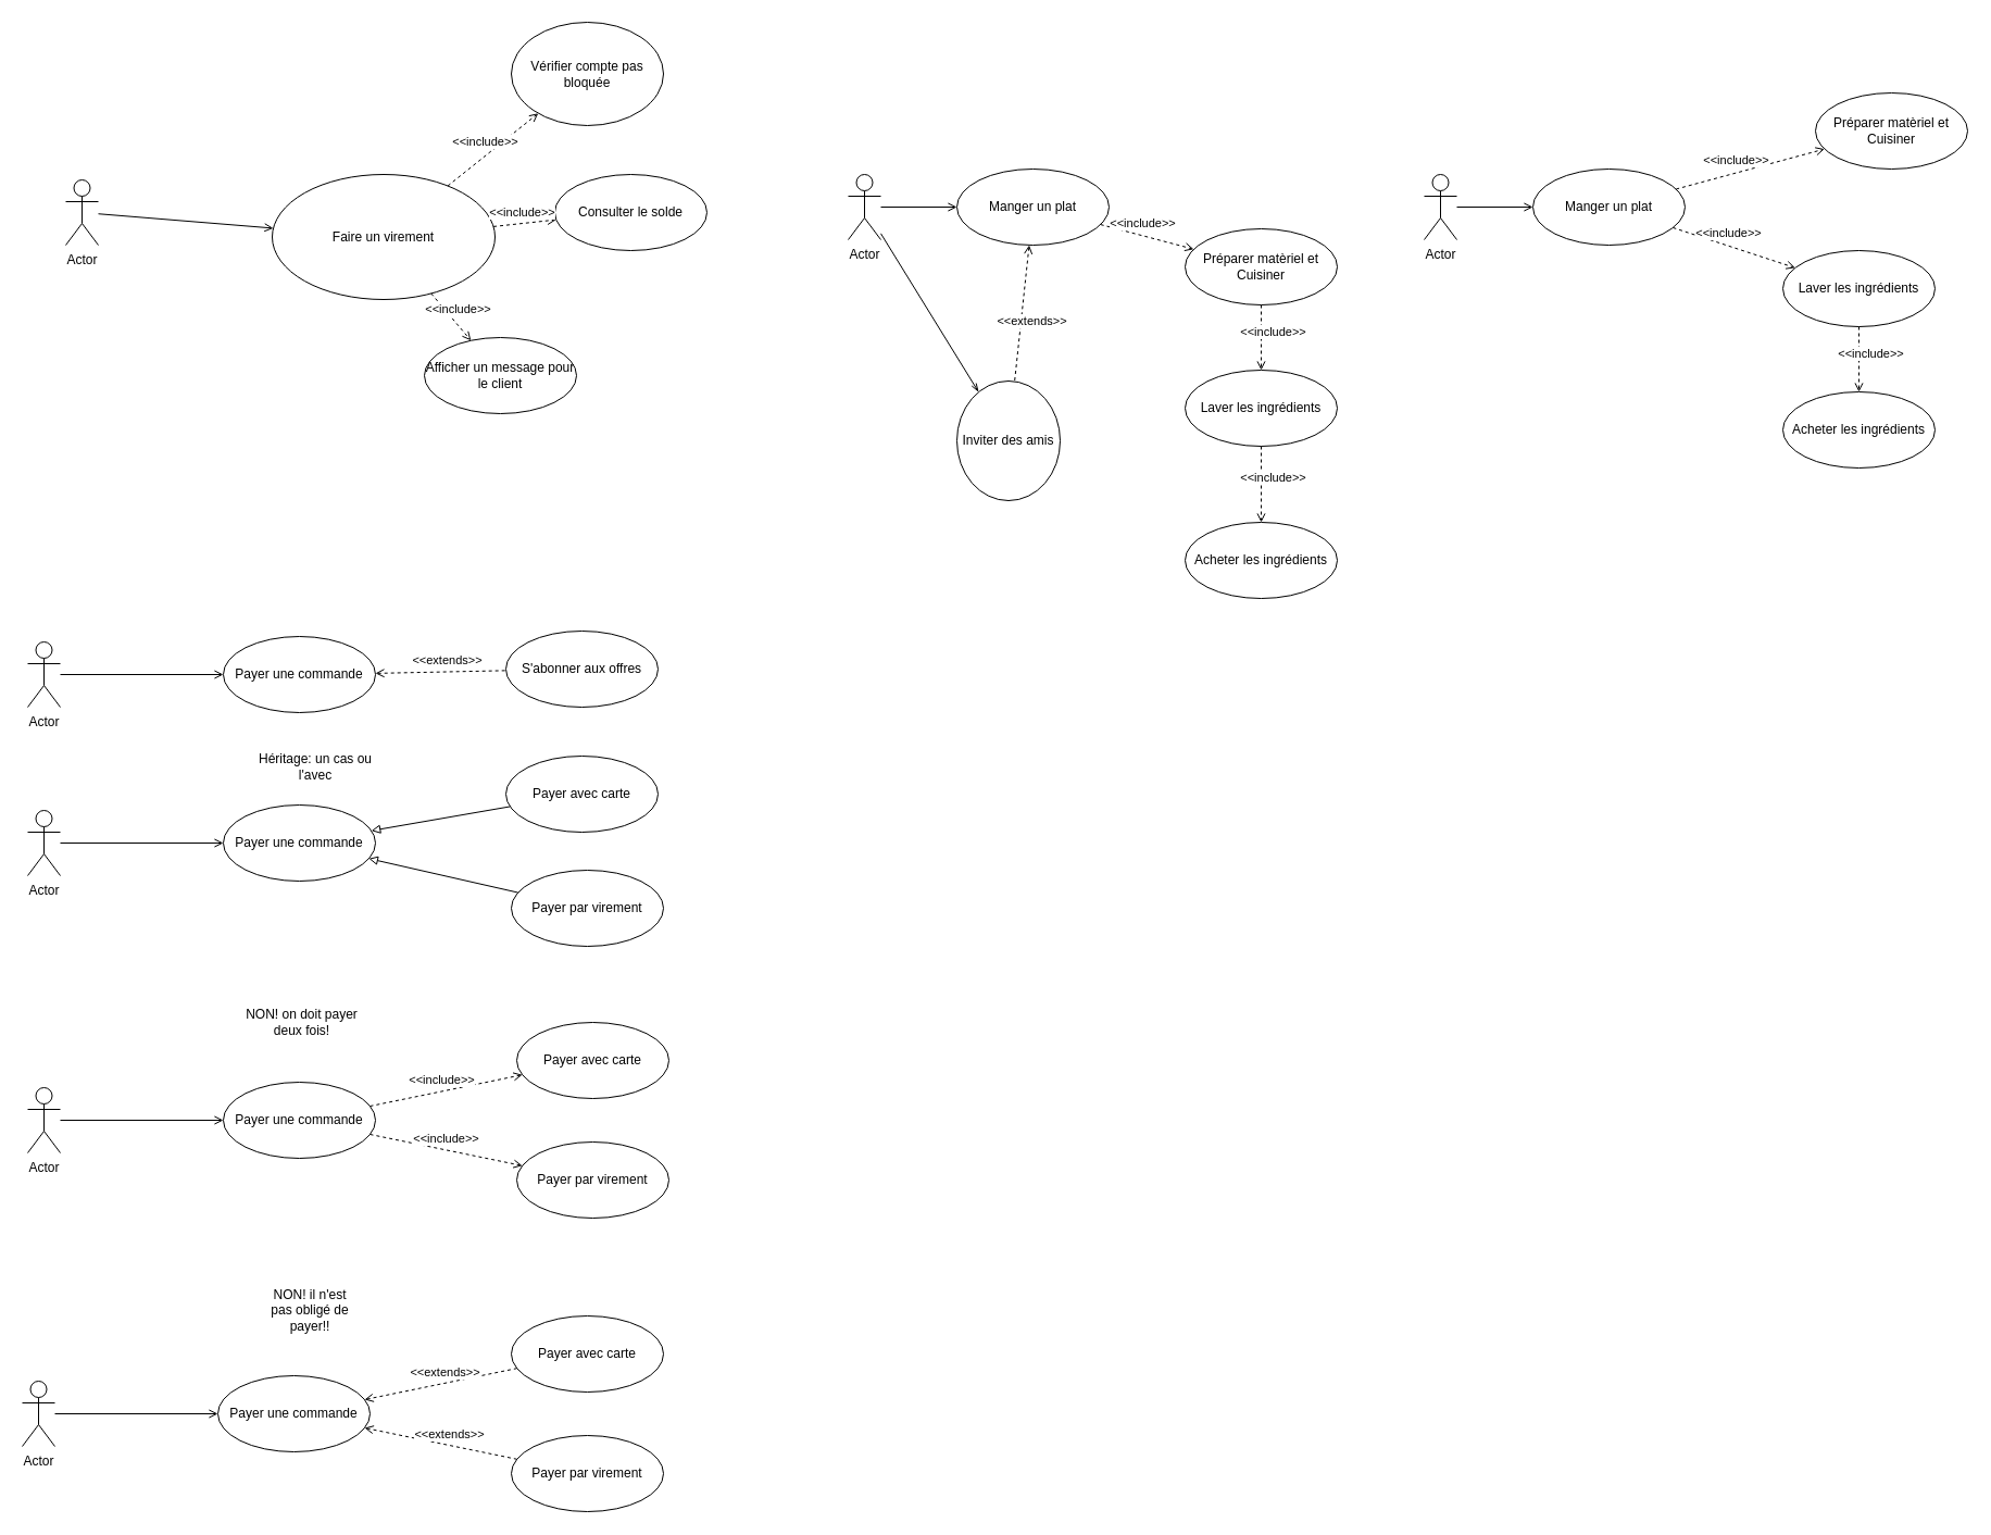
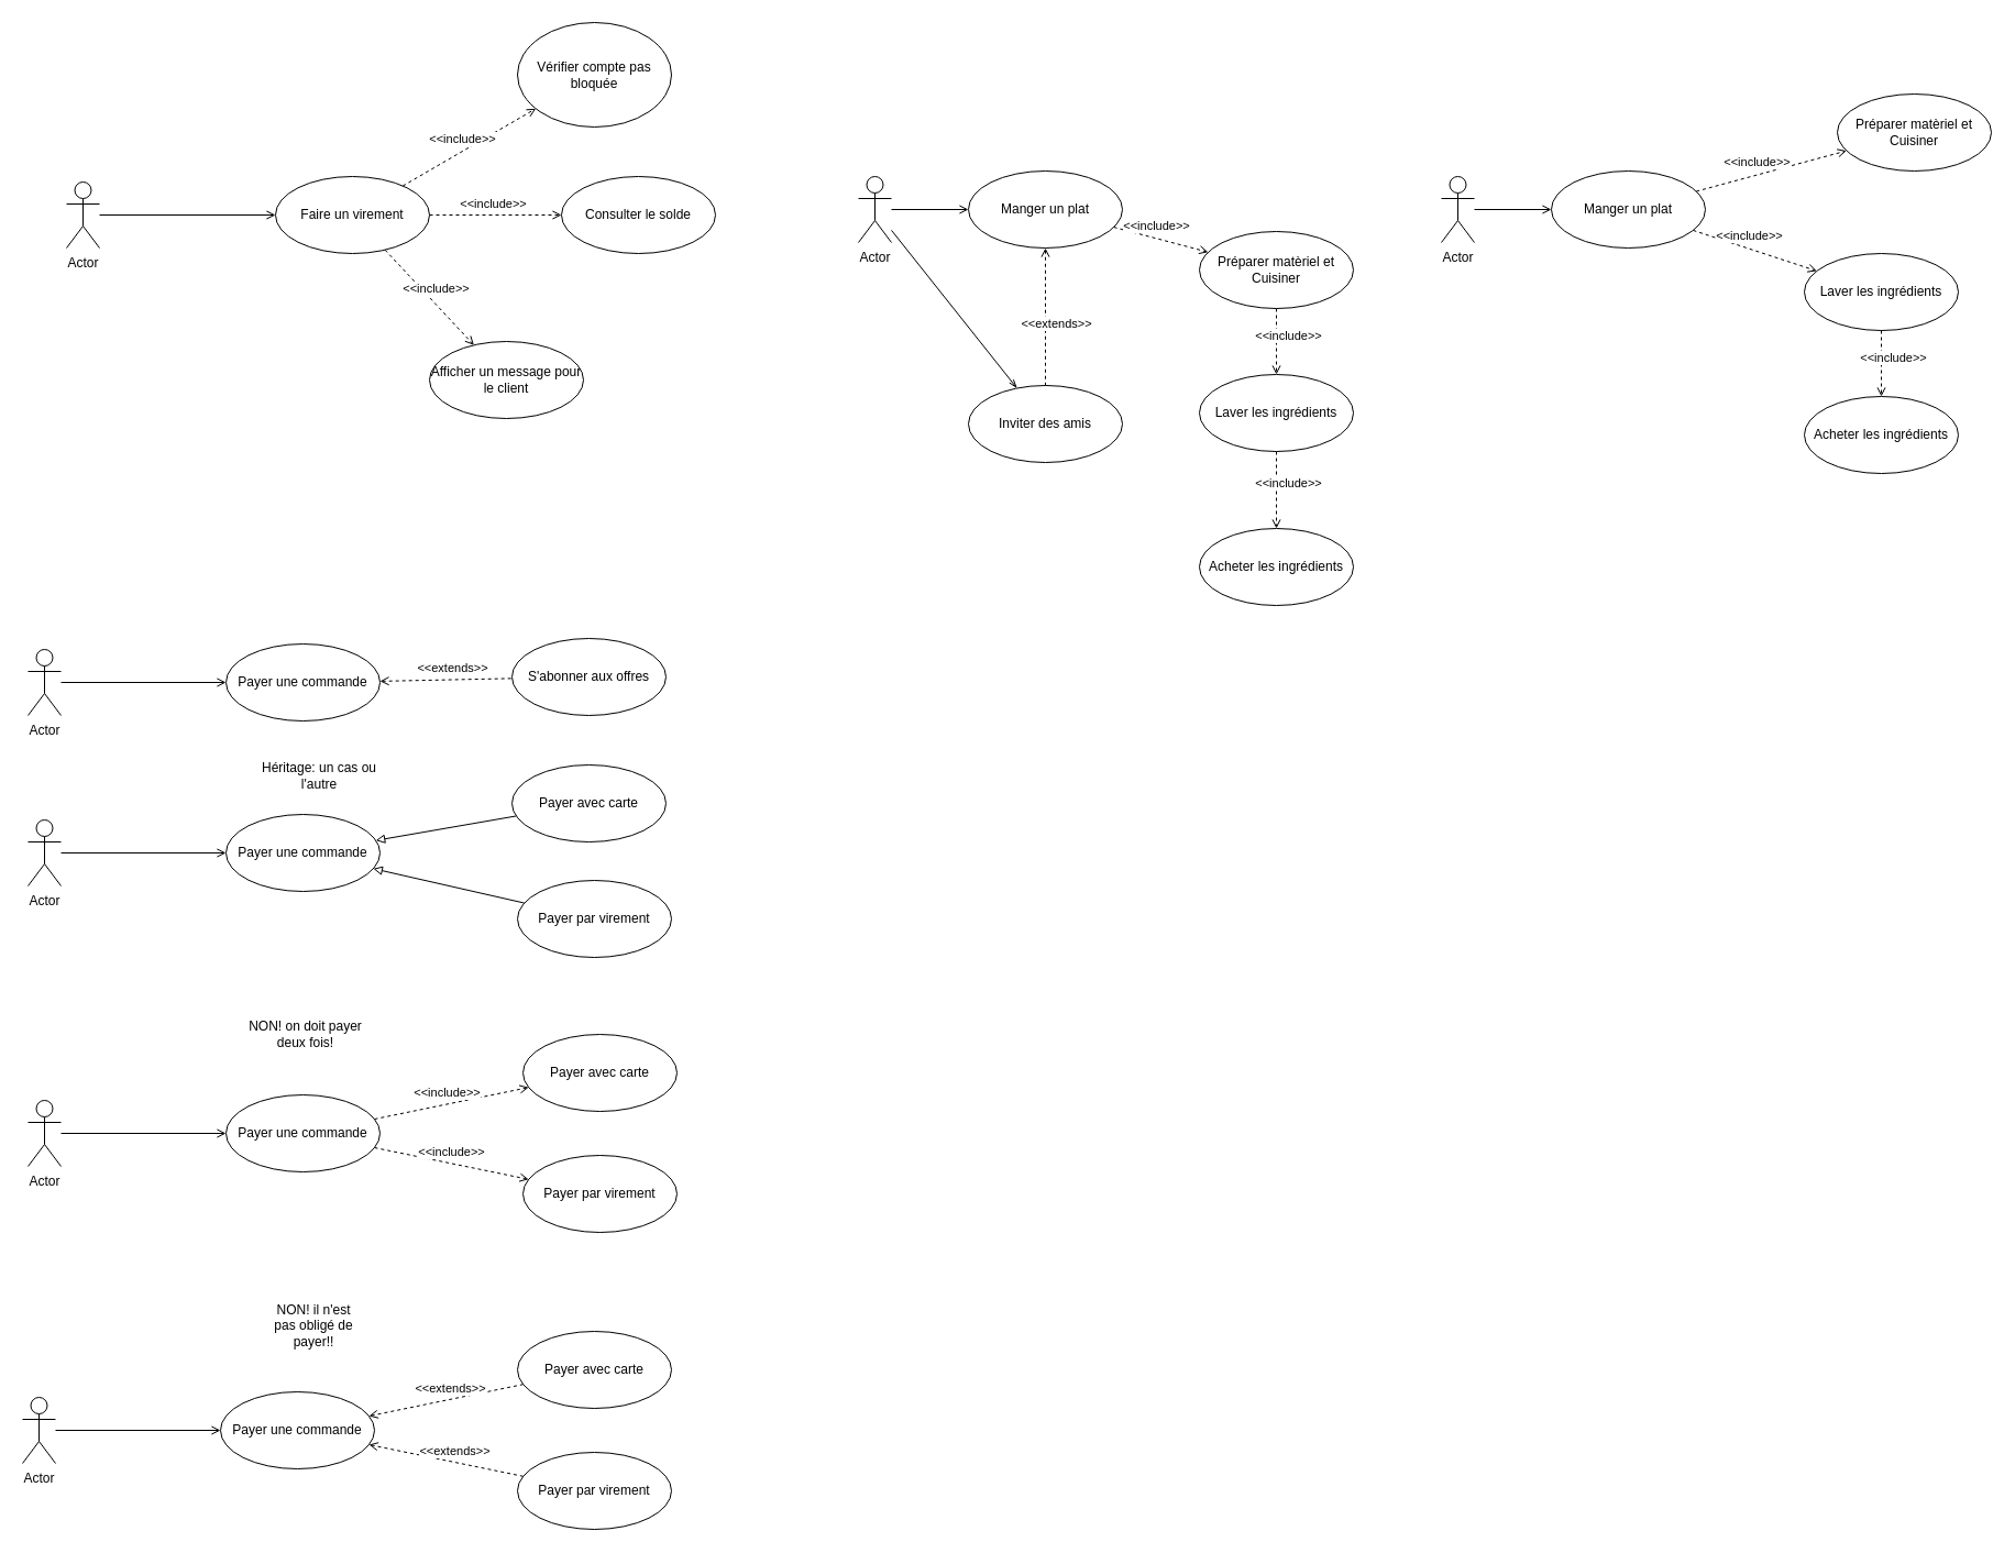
- <mxCell id="4" value="Faire un virement" style="ellipse;whiteSpace=wrap;html=1;" parent="1" vertex="1"><mxGeometry x="250" y="160" width="205" height="115" as="geometry" /></mxCell>
+ <mxCell id="4" value="Faire un virement" style="ellipse;whiteSpace=wrap;html=1;" parent="1" vertex="1"><mxGeometry x="250" y="160" width="140" height="70" as="geometry" /></mxCell>
- <mxCell id="42" value="Inviter des amis" style="ellipse;whiteSpace=wrap;html=1;" vertex="1" parent="1"><mxGeometry x="880" y="350" width="95" height="110" as="geometry" /></mxCell>
+ <mxCell id="42" value="Inviter des amis" style="ellipse;whiteSpace=wrap;html=1;" vertex="1" parent="1"><mxGeometry x="880" y="350" width="140" height="70" as="geometry" /></mxCell>
- <mxCell id="60" value="Héritage: un cas ou l'avec" style="text;html=1;strokeColor=none;fillColor=none;align=center;verticalAlign=middle;whiteSpace=wrap;rounded=0;" vertex="1" parent="1"><mxGeometry x="230" y="695" width="120" height="20" as="geometry" /></mxCell>
+ <mxCell id="60" value="Héritage: un cas ou l'autre" style="text;html=1;strokeColor=none;fillColor=none;align=center;verticalAlign=middle;whiteSpace=wrap;rounded=0;" vertex="1" parent="1"><mxGeometry x="230" y="695" width="120" height="20" as="geometry" /></mxCell>
